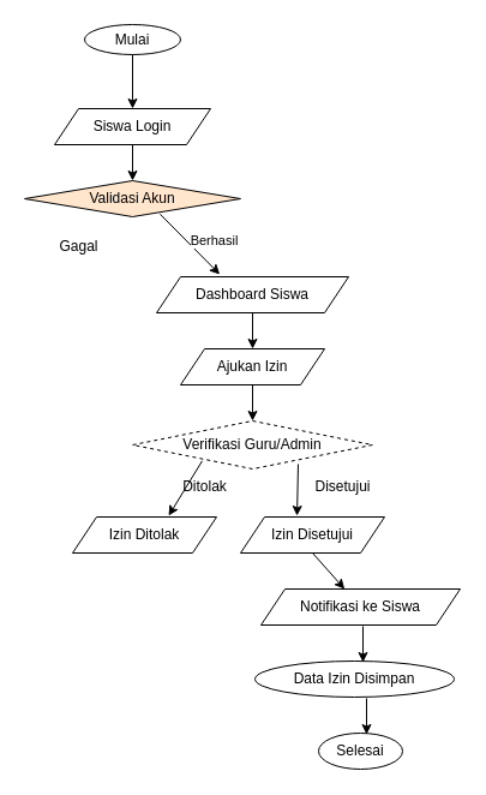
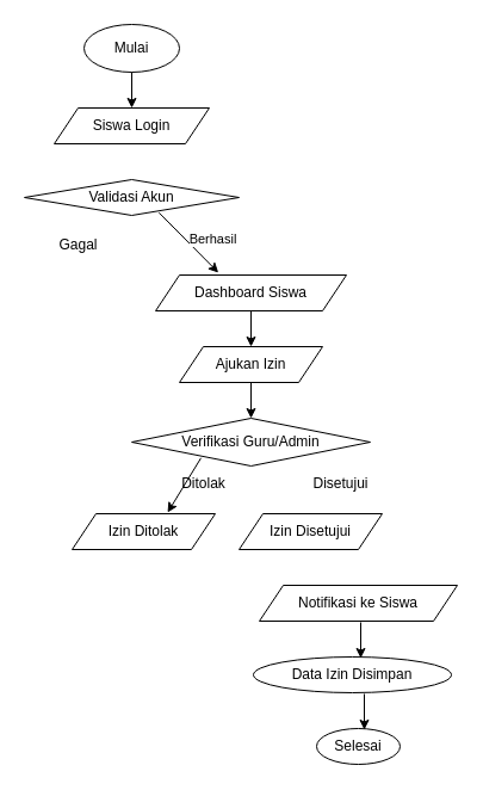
- <mxCell id="2" value="&lt;div&gt;Mulai&lt;/div&gt;" style="ellipse;whiteSpace=wrap;html=1;" vertex="1" parent="1"><mxGeometry x="70" y="20" width="80" height="25" as="geometry" /></mxCell>
+ <mxCell id="2" value="&lt;div&gt;Mulai&lt;/div&gt;" style="ellipse;whiteSpace=wrap;html=1;" vertex="1" parent="1"><mxGeometry x="70" y="20" width="80" height="40" as="geometry" /></mxCell>
- <mxCell id="6" value="" style="endArrow=classic;html=1;rounded=0;exitX=0.5;exitY=1;exitDx=0;exitDy=0;" edge="1" parent="1" source="3" target="5"><mxGeometry width="50" height="50" relative="1" as="geometry"><mxPoint x="280" y="290" as="sourcePoint" /><mxPoint x="300" y="220" as="targetPoint" /></mxGeometry></mxCell>
- <mxCell id="5" value="Validasi Akun" style="rhombus;whiteSpace=wrap;html=1;fillColor=#ffe6cc;" vertex="1" parent="1"><mxGeometry x="20" y="150" width="180" height="30" as="geometry" /></mxCell>
+ <mxCell id="5" value="Validasi Akun" style="rhombus;whiteSpace=wrap;html=1;" vertex="1" parent="1"><mxGeometry x="20" y="150" width="180" height="30" as="geometry" /></mxCell>
- <mxCell id="12" value="Verifikasi Guru/Admin" style="rhombus;whiteSpace=wrap;html=1;dashed=1;" vertex="1" parent="1"><mxGeometry x="110" y="350" width="200" height="40" as="geometry" /></mxCell>
+ <mxCell id="12" value="Verifikasi Guru/Admin" style="rhombus;whiteSpace=wrap;html=1;" vertex="1" parent="1"><mxGeometry x="110" y="350" width="200" height="40" as="geometry" /></mxCell>
- <mxCell id="21" value="" style="endArrow=classic;html=1;rounded=0;exitX=0.69;exitY=0.9;exitDx=0;exitDy=0;exitPerimeter=0;entryX=0.392;entryY=-0.033;entryDx=0;entryDy=0;entryPerimeter=0;" edge="1" parent="1" source="12" target="13"><mxGeometry width="50" height="50" relative="1" as="geometry"><mxPoint x="40" y="400" as="sourcePoint" /><mxPoint x="70" y="490" as="targetPoint" /></mxGeometry></mxCell>
- <mxCell id="23" value="" style="endArrow=classic;html=1;rounded=0;exitX=0.5;exitY=1;exitDx=0;exitDy=0;" edge="1" parent="1" source="13" target="15"><mxGeometry width="50" height="50" relative="1" as="geometry"><mxPoint x="40" y="400" as="sourcePoint" /><mxPoint x="90" y="350" as="targetPoint" /></mxGeometry></mxCell>
